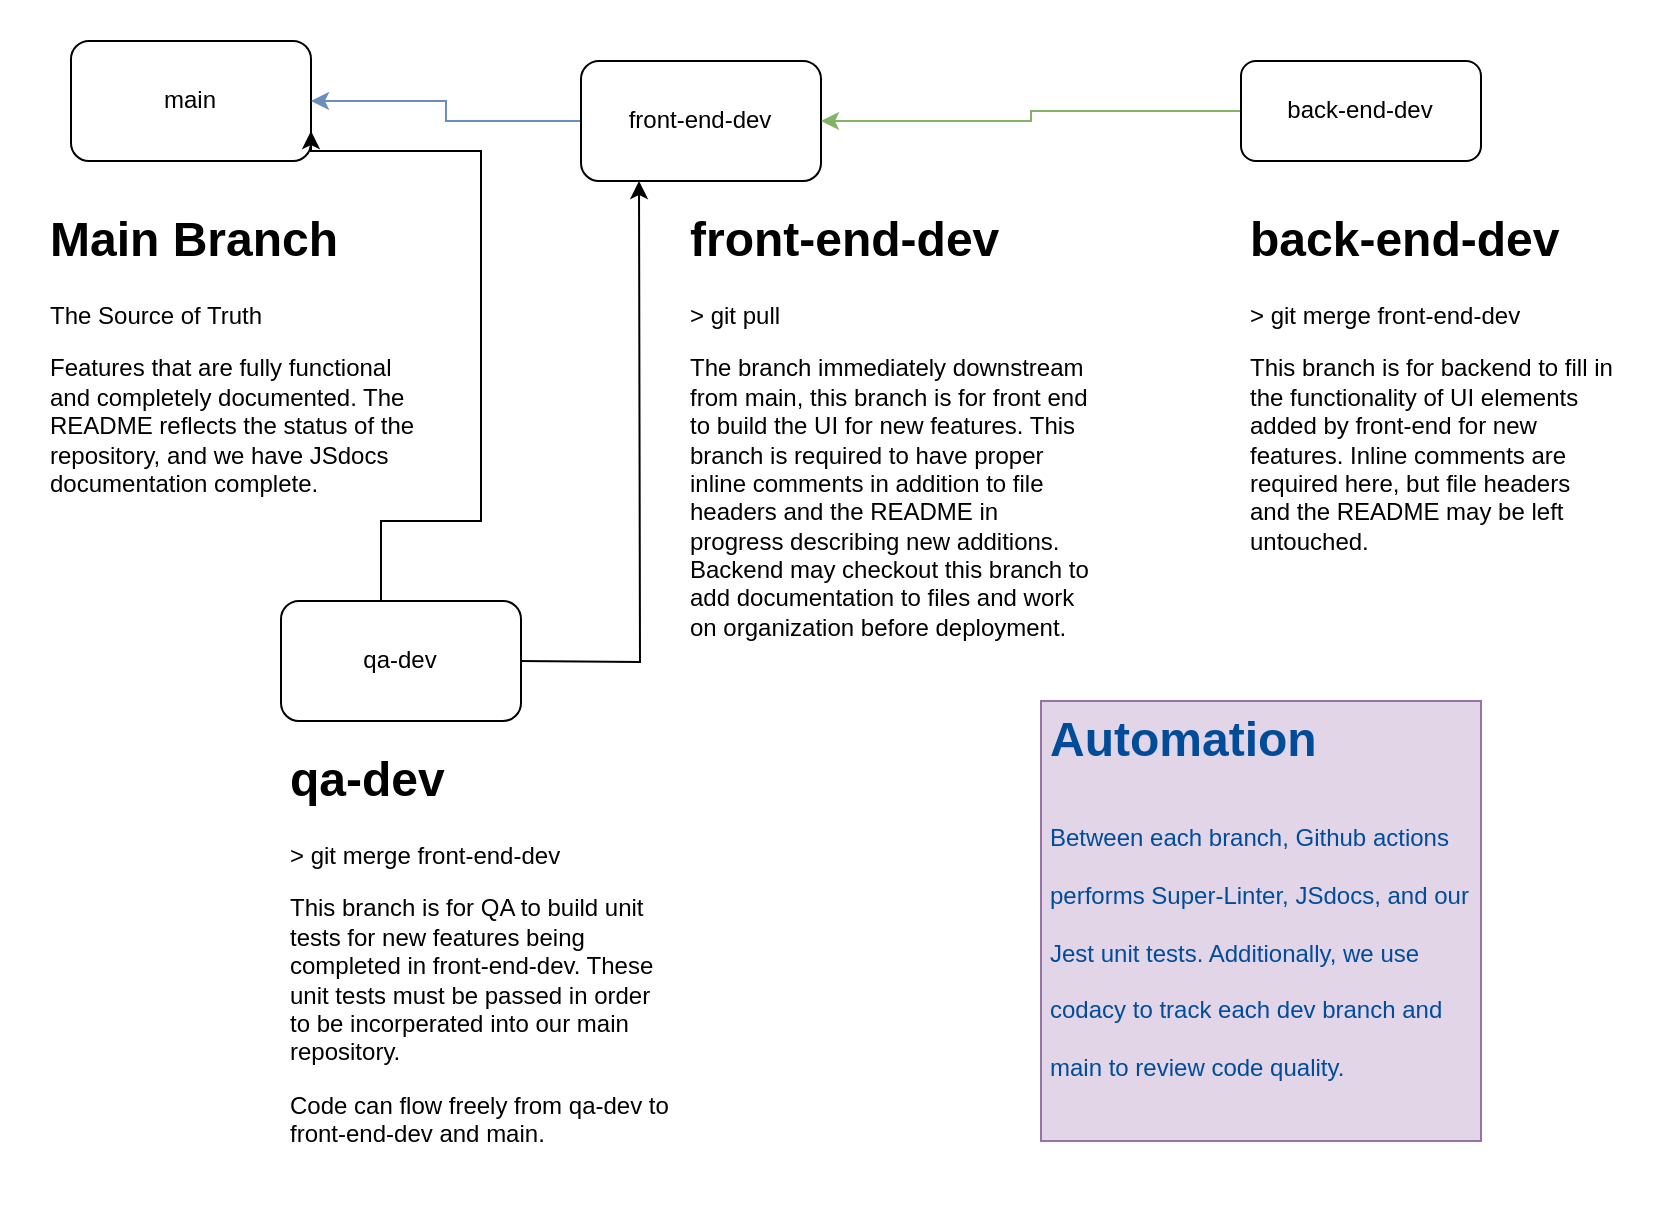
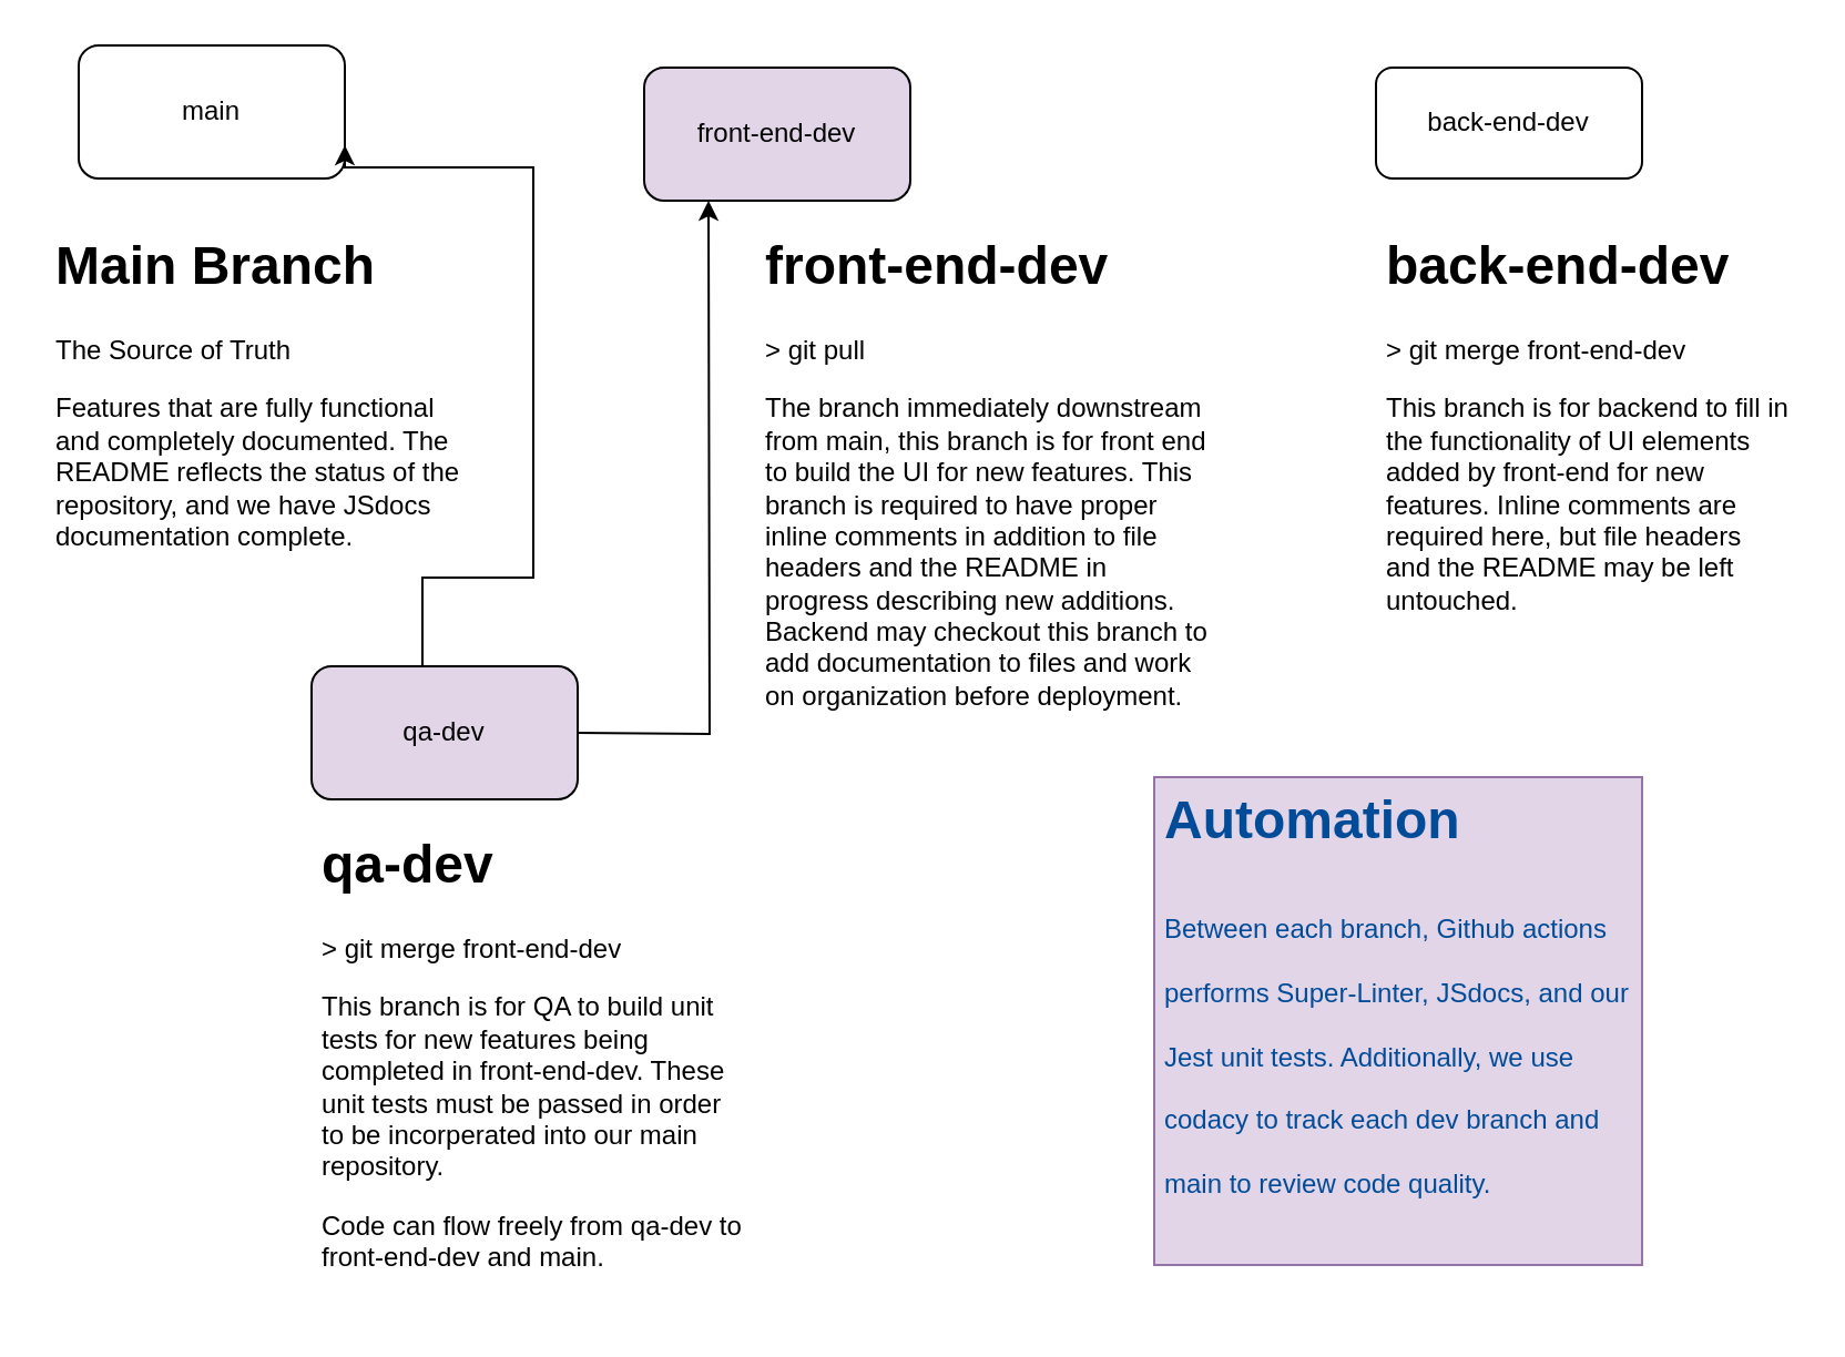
- <mxCell id="5" value="" style="edgeStyle=orthogonalEdgeStyle;rounded=0;orthogonalLoop=1;jettySize=auto;html=1;fillColor=#d5e8d4;strokeColor=#82b366;" parent="1" source="6" target="4" edge="1"><mxGeometry relative="1" as="geometry" /></mxCell>
- <mxCell id="3" value="" style="edgeStyle=orthogonalEdgeStyle;rounded=0;orthogonalLoop=1;jettySize=auto;html=1;fillColor=#dae8fc;strokeColor=#6c8ebf;" parent="1" source="4" target="2" edge="1"><mxGeometry relative="1" as="geometry" /></mxCell>
- <mxCell id="4" value="front-end-dev" style="rounded=1;whiteSpace=wrap;html=1;" parent="1" vertex="1"><mxGeometry x="290" y="30" width="120" height="60" as="geometry" /></mxCell>
+ <mxCell id="4" value="front-end-dev" style="rounded=1;whiteSpace=wrap;html=1;fillColor=#e1d5e7;" parent="1" vertex="1"><mxGeometry x="290" y="30" width="120" height="60" as="geometry" /></mxCell>
- <mxCell id="8" value="qa-dev" style="rounded=1;whiteSpace=wrap;html=1;" parent="1" vertex="1"><mxGeometry x="140" y="300" width="120" height="60" as="geometry" /></mxCell>
+ <mxCell id="8" value="qa-dev" style="rounded=1;whiteSpace=wrap;html=1;fillColor=#e1d5e7;" parent="1" vertex="1"><mxGeometry x="140" y="300" width="120" height="60" as="geometry" /></mxCell>
